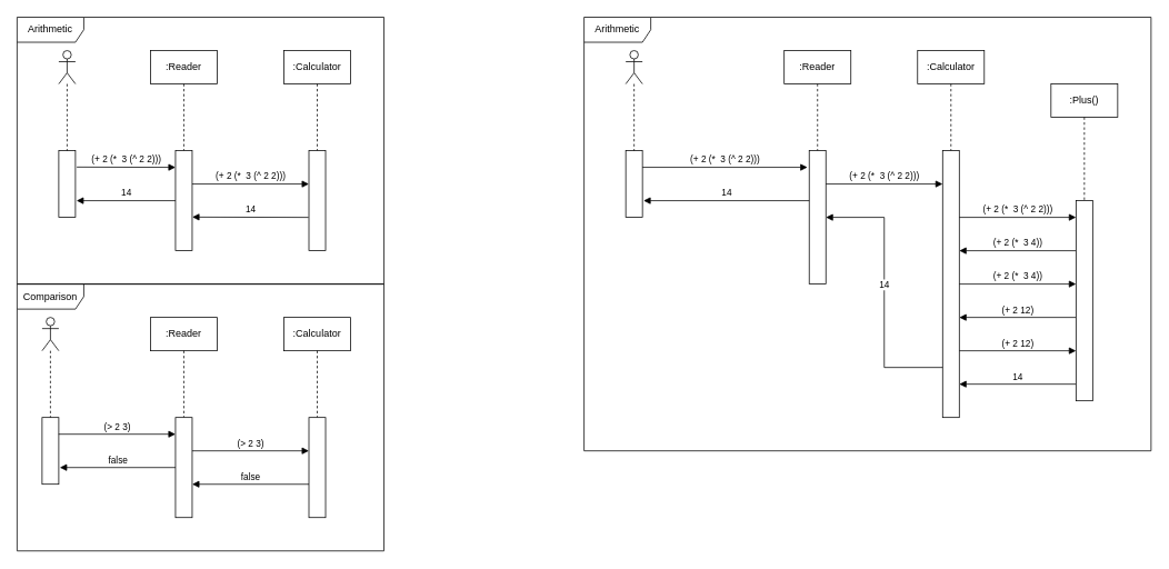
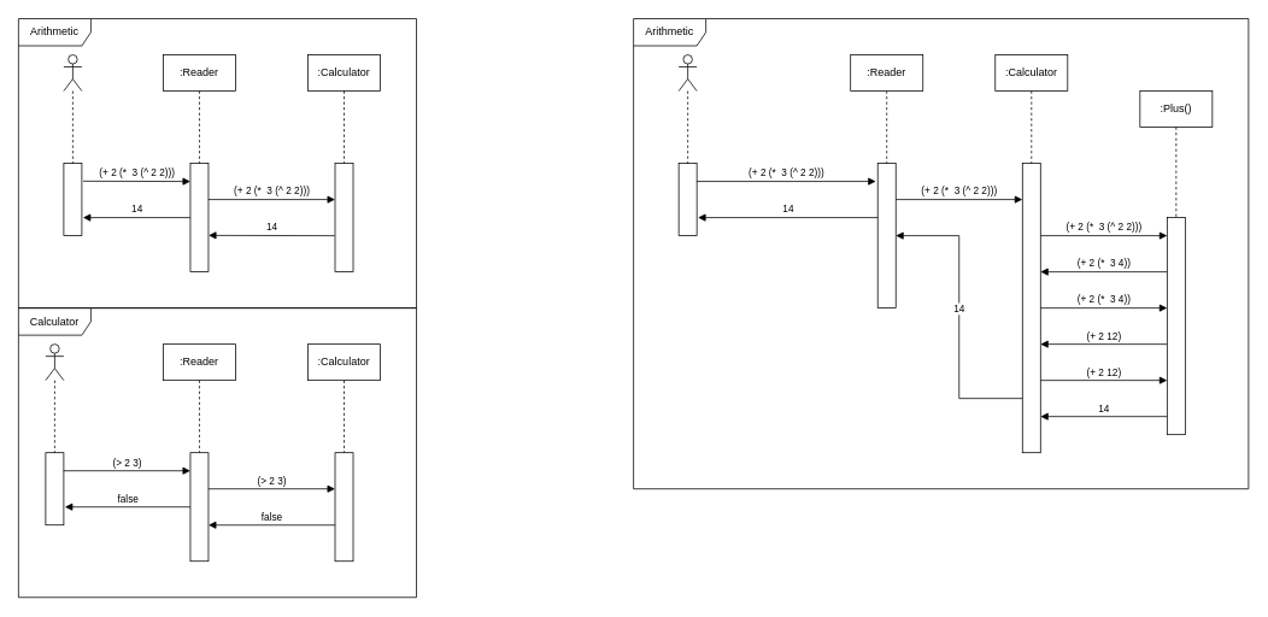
- <mxCell id="19" value="Comparison" style="shape=umlFrame;whiteSpace=wrap;html=1;width=80;height=30;" vertex="1" parent="1"><mxGeometry x="20" y="340" width="440" height="320" as="geometry" /></mxCell>
+ <mxCell id="19" value="Calculator" style="shape=umlFrame;whiteSpace=wrap;html=1;width=80;height=30;" vertex="1" parent="1"><mxGeometry x="20" y="340" width="440" height="320" as="geometry" /></mxCell>
